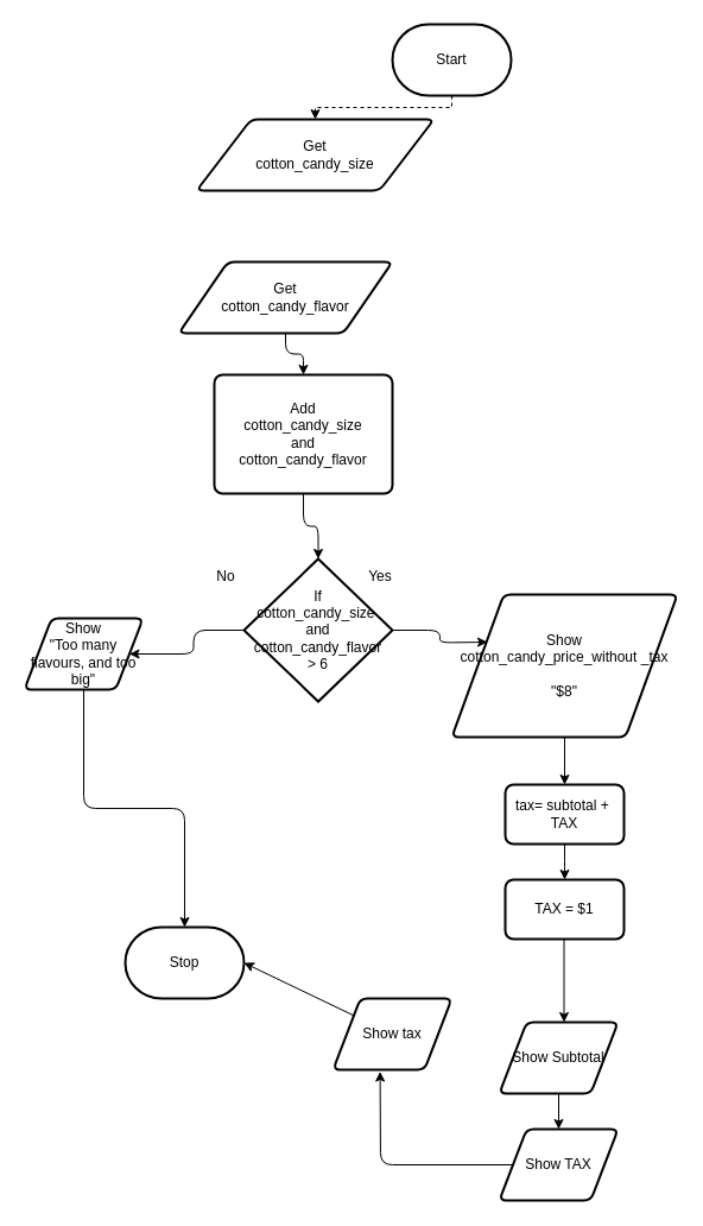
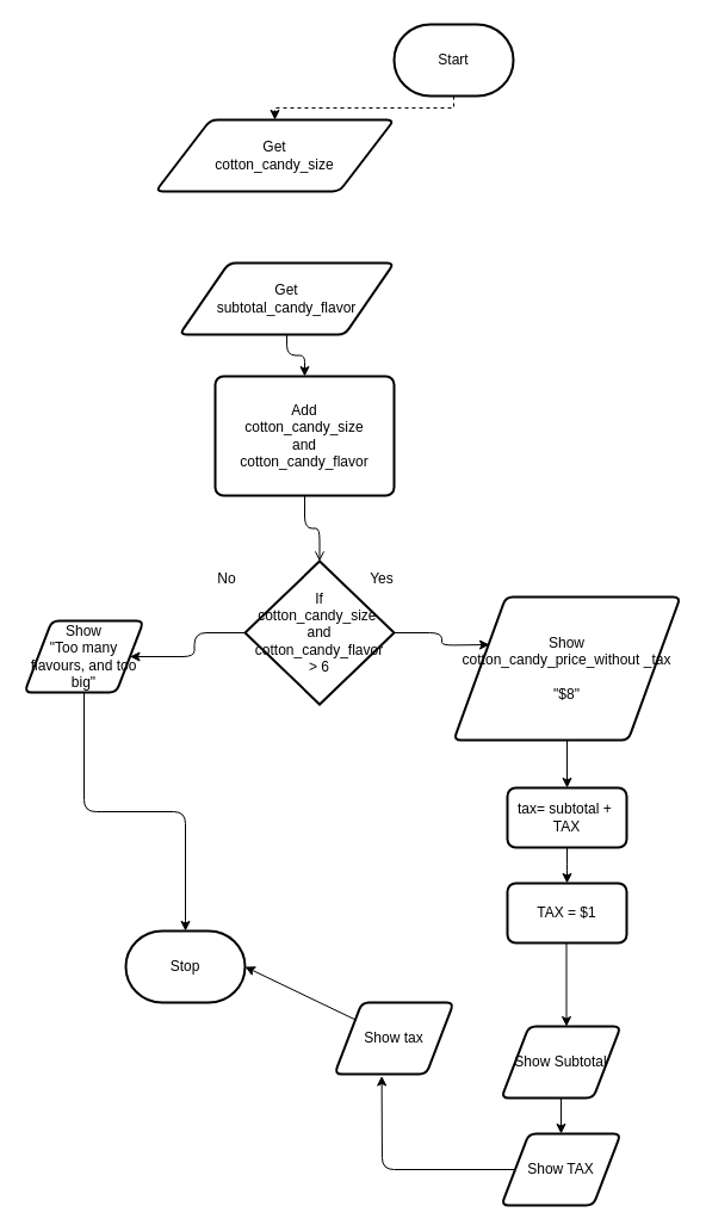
- <mxCell id="5" value="Get &lt;br&gt;cotton_candy_size" style="shape=parallelogram;html=1;strokeWidth=2;perimeter=parallelogramPerimeter;whiteSpace=wrap;rounded=1;arcSize=12;size=0.23;" parent="1" vertex="1"><mxGeometry x="165" y="100" width="200" height="60" as="geometry" /></mxCell>
+ <mxCell id="5" value="Get &lt;br&gt;cotton_candy_size" style="shape=parallelogram;html=1;strokeWidth=2;perimeter=parallelogramPerimeter;whiteSpace=wrap;rounded=1;arcSize=12;size=0.23;" parent="1" vertex="1"><mxGeometry x="130" y="100" width="200" height="60" as="geometry" /></mxCell>
- <mxCell id="7" value="Get&lt;br&gt;cotton_candy_flavor" style="shape=parallelogram;html=1;strokeWidth=2;perimeter=parallelogramPerimeter;whiteSpace=wrap;rounded=1;arcSize=12;size=0.23;" parent="1" vertex="1"><mxGeometry x="150" y="220" width="180" height="60" as="geometry" /></mxCell>
+ <mxCell id="7" value="Get&lt;br&gt;subtotal_candy_flavor" style="shape=parallelogram;html=1;strokeWidth=2;perimeter=parallelogramPerimeter;whiteSpace=wrap;rounded=1;arcSize=12;size=0.23;" parent="1" vertex="1"><mxGeometry x="150" y="220" width="180" height="60" as="geometry" /></mxCell>
- <mxCell id="17" style="edgeStyle=orthogonalEdgeStyle;html=1;entryX=0.5;entryY=0;entryDx=0;entryDy=0;entryPerimeter=0;" parent="1" source="18" target="10" edge="1"><mxGeometry relative="1" as="geometry" /></mxCell>
+ <mxCell id="17" style="edgeStyle=orthogonalEdgeStyle;html=1;entryX=0.5;entryY=0;entryDx=0;entryDy=0;entryPerimeter=0;endArrow=open;" parent="1" source="18" target="10" edge="1"><mxGeometry relative="1" as="geometry" /></mxCell>
